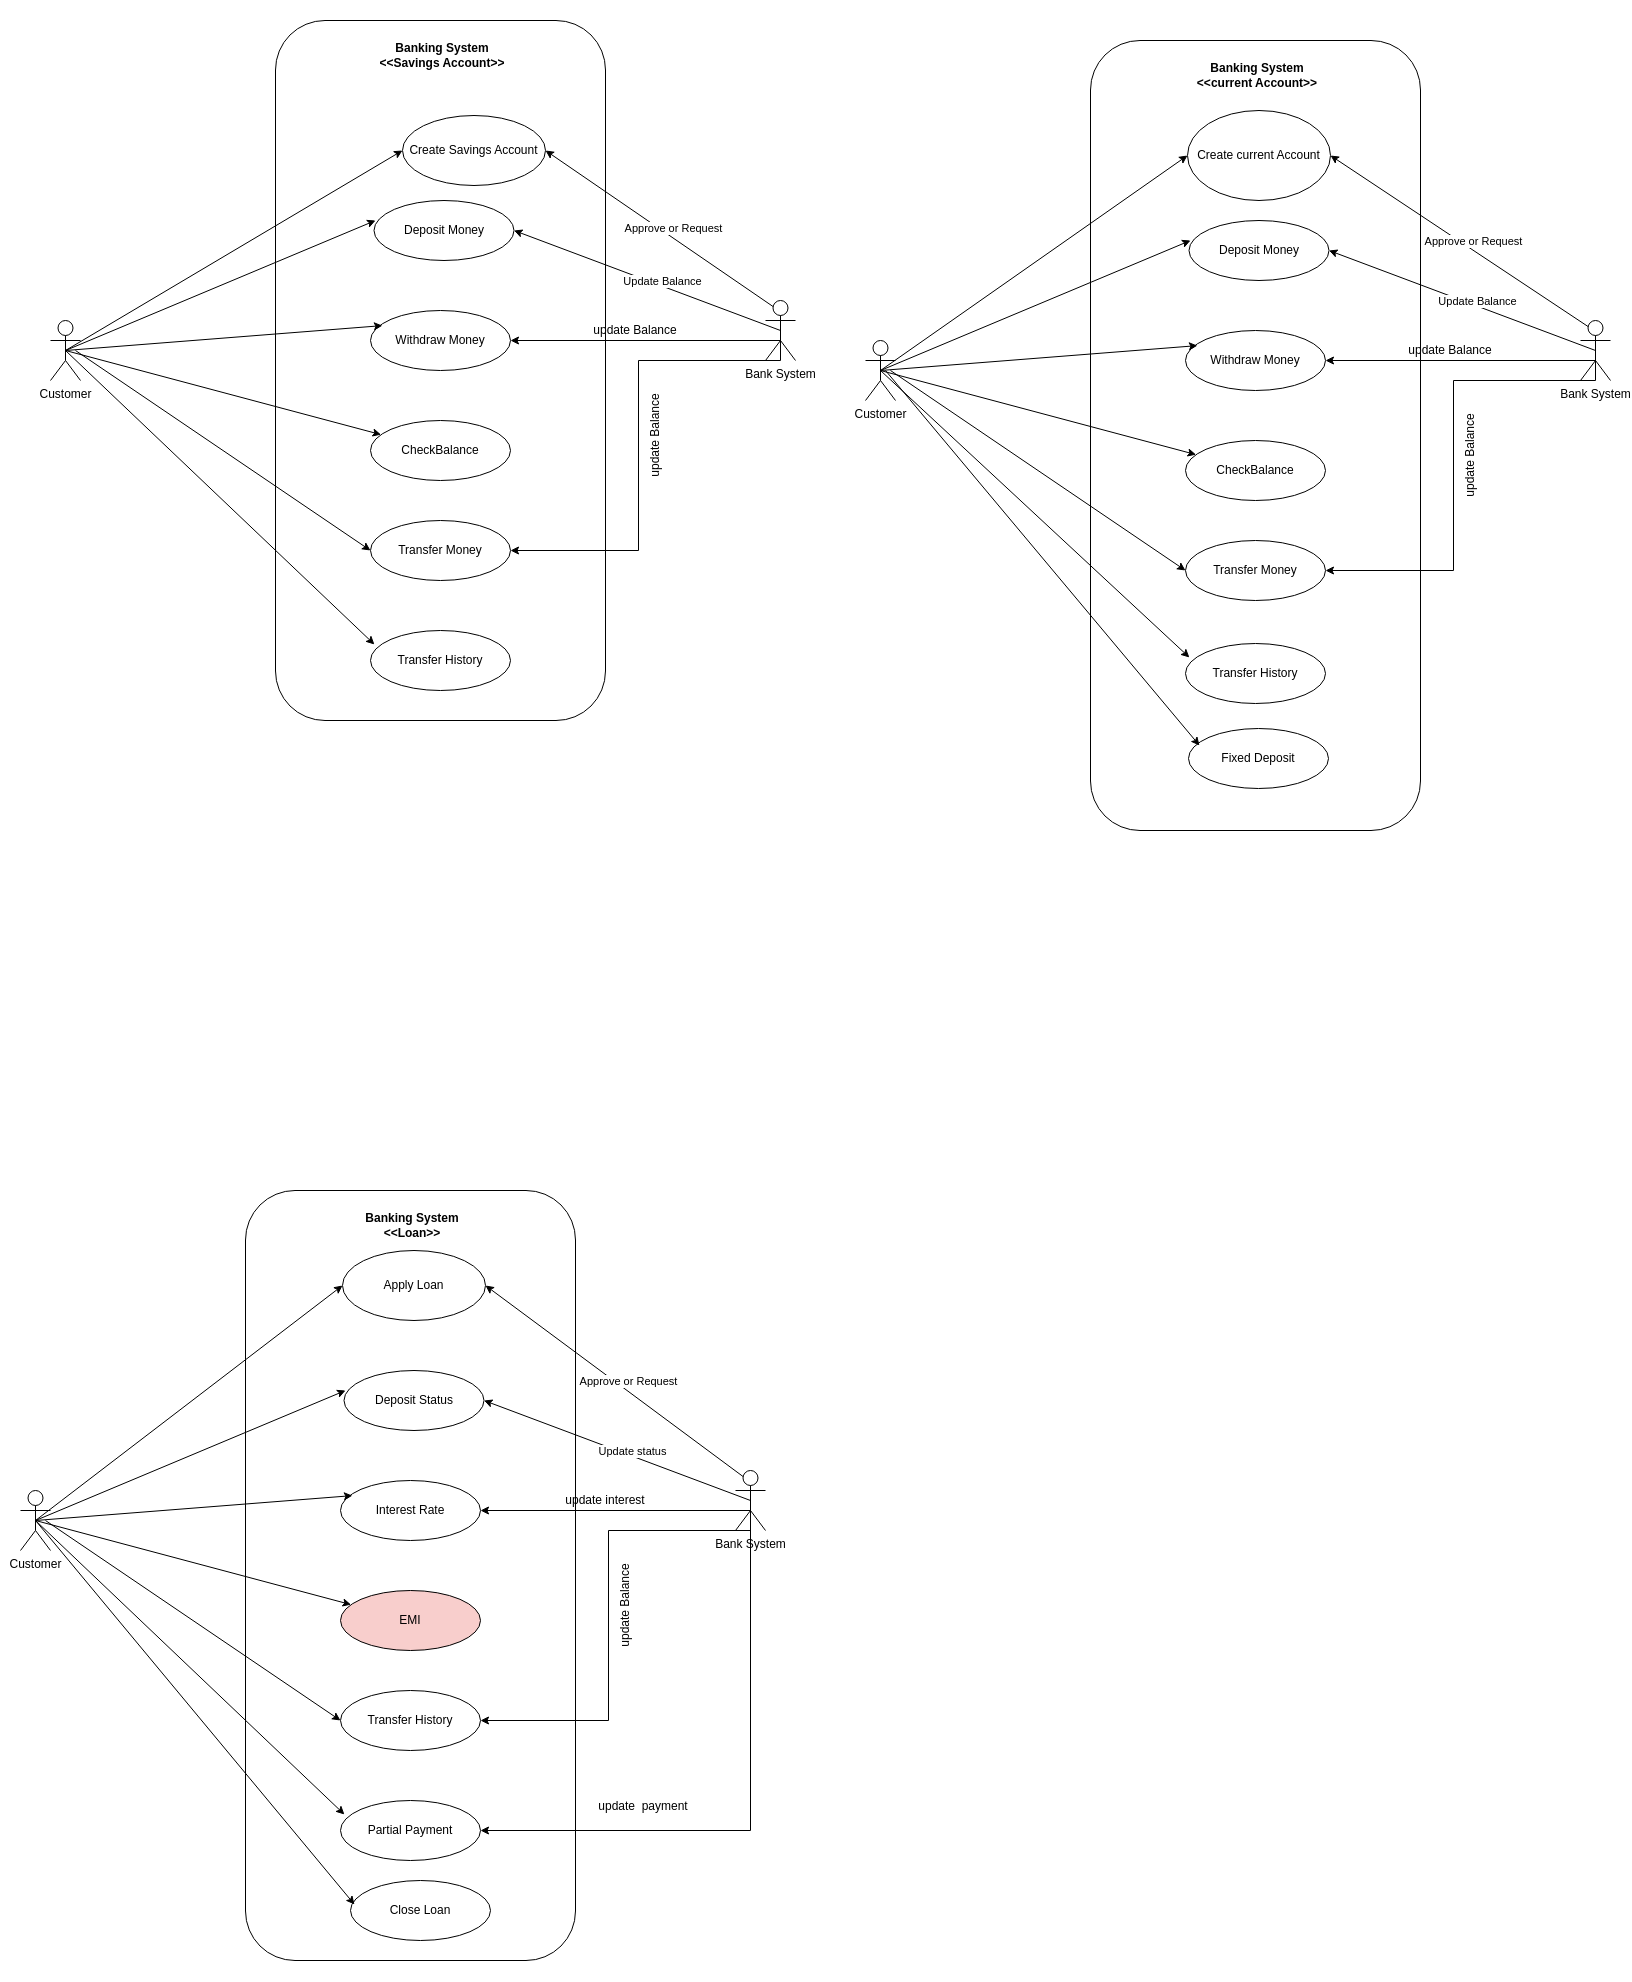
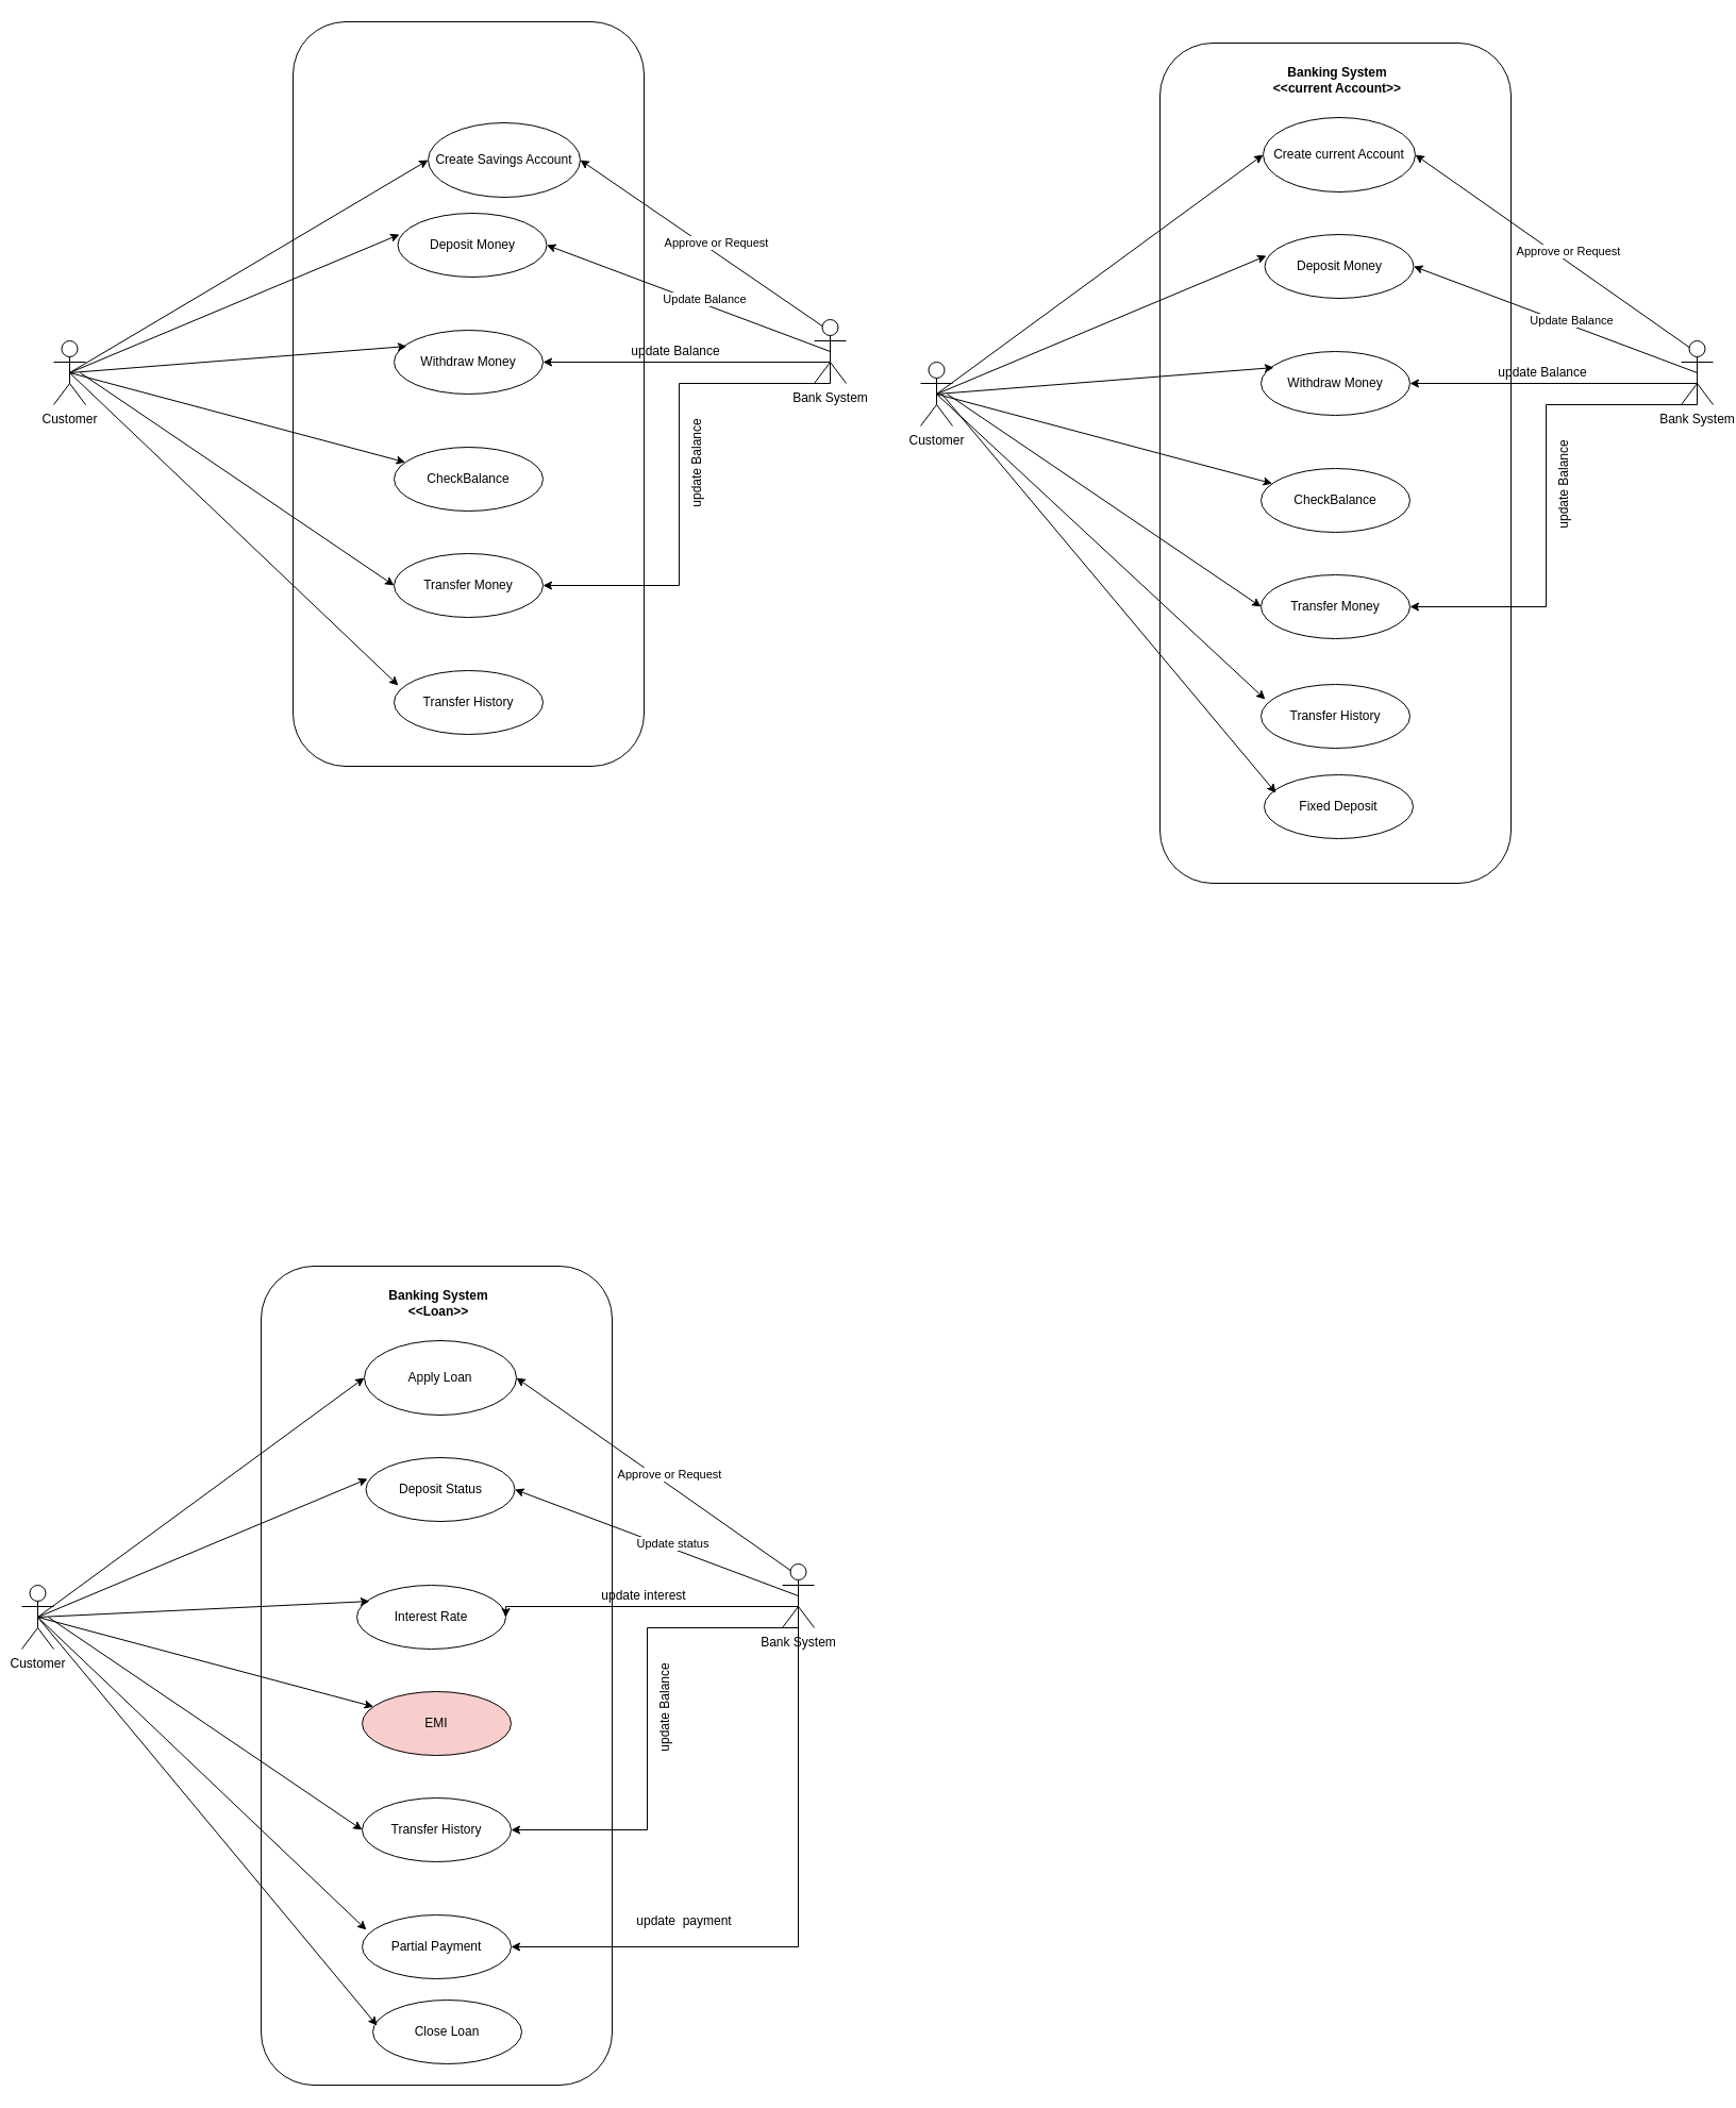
- <mxCell id="3" value="&lt;b&gt;Banking System&lt;br&gt;&amp;lt;&amp;lt;Savings Account&amp;gt;&amp;gt;&lt;/b&gt;" style="text;html=1;strokeColor=none;fillColor=none;align=center;verticalAlign=middle;whiteSpace=wrap;rounded=0;" vertex="1" parent="1"><mxGeometry x="359" y="40" width="166" height="30" as="geometry" /></mxCell>
- <mxCell id="56" value="Create current Account" style="ellipse;whiteSpace=wrap;html=1;" vertex="1" parent="1"><mxGeometry x="1187" y="110" width="143" height="90" as="geometry" /></mxCell>
+ <mxCell id="56" value="Create current Account" style="ellipse;whiteSpace=wrap;html=1;" vertex="1" parent="1"><mxGeometry x="1187" y="110" width="143" height="70" as="geometry" /></mxCell>
- <mxCell id="28" value="Apply Loan" style="ellipse;whiteSpace=wrap;html=1;" vertex="1" parent="1"><mxGeometry x="342" y="1250" width="143" height="70" as="geometry" /></mxCell>
+ <mxCell id="28" value="Apply Loan" style="ellipse;whiteSpace=wrap;html=1;" vertex="1" parent="1"><mxGeometry x="342" y="1260" width="143" height="70" as="geometry" /></mxCell>
- <mxCell id="32" value="Interest Rate" style="ellipse;whiteSpace=wrap;html=1;" vertex="1" parent="1"><mxGeometry x="340" y="1480" width="140" height="60" as="geometry" /></mxCell>
+ <mxCell id="32" value="Interest Rate" style="ellipse;whiteSpace=wrap;html=1;" vertex="1" parent="1"><mxGeometry x="335" y="1490" width="140" height="60" as="geometry" /></mxCell>
